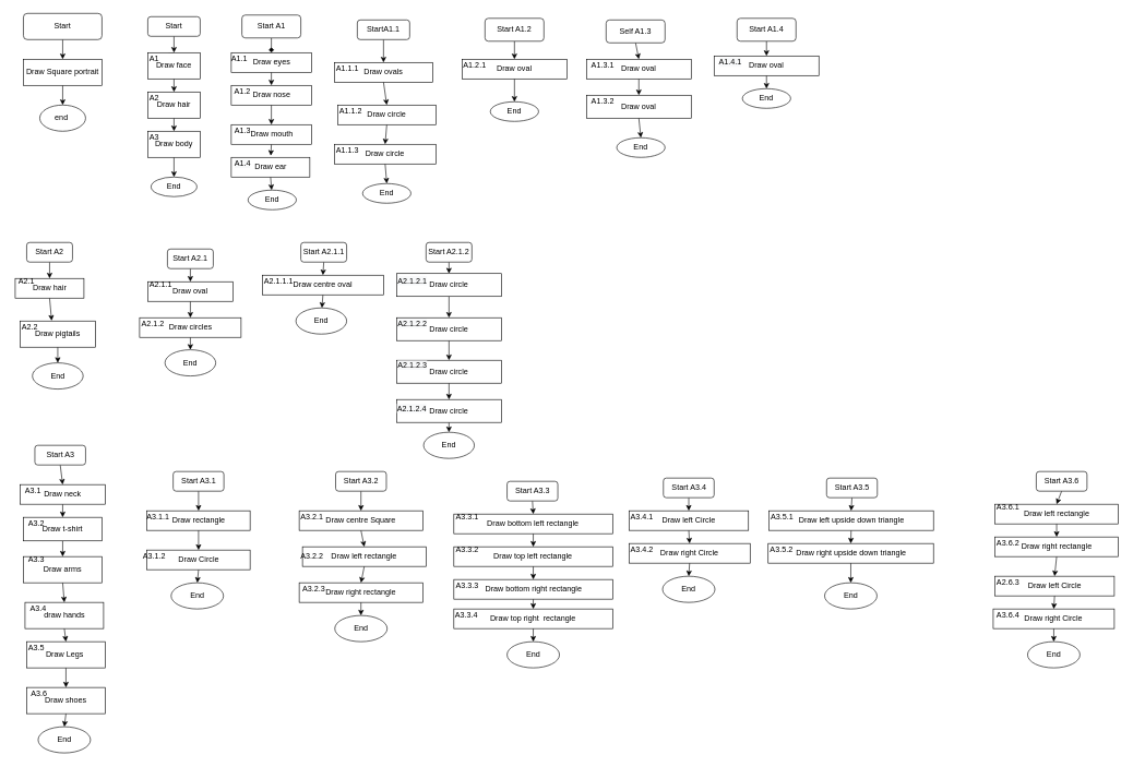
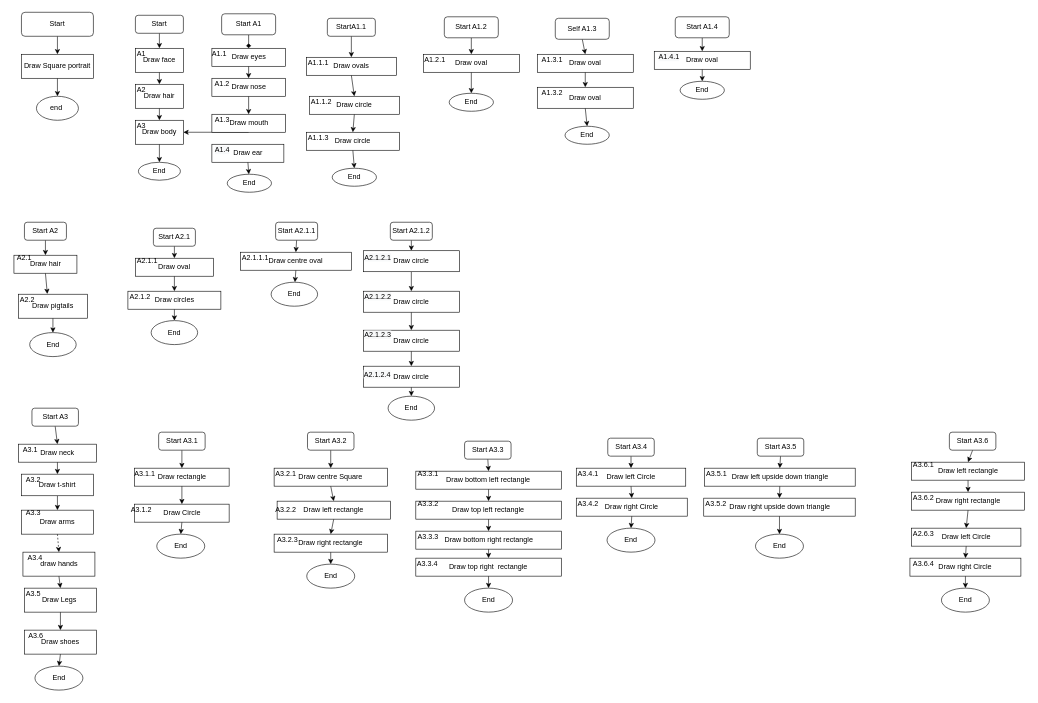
- <mxCell id="23" style="edgeStyle=none;rounded=0;orthogonalLoop=1;jettySize=auto;html=1;exitX=0.5;exitY=1;exitDx=0;exitDy=0;entryX=0.503;entryY=-0.083;entryDx=0;entryDy=0;entryPerimeter=0;" edge="1" parent="1" source="24" target="27"><mxGeometry relative="1" as="geometry" /></mxCell>
+ <mxCell id="23" style="edgeStyle=none;rounded=0;orthogonalLoop=1;jettySize=auto;html=1;exitX=0.5;exitY=1;exitDx=0;exitDy=0;" edge="1" parent="1" source="24" target="11"><mxGeometry relative="1" as="geometry" /></mxCell>
- <mxCell id="38" style="edgeStyle=none;rounded=0;orthogonalLoop=1;jettySize=auto;html=1;exitX=0.5;exitY=1;exitDx=0;exitDy=0;entryX=0.5;entryY=0;entryDx=0;entryDy=0;" edge="1" parent="1" source="39" target="56"><mxGeometry relative="1" as="geometry" /></mxCell>
+ <mxCell id="38" style="edgeStyle=none;rounded=0;orthogonalLoop=1;jettySize=auto;html=1;exitX=0.5;exitY=1;exitDx=0;exitDy=0;entryX=0.5;entryY=0;entryDx=0;entryDy=0;dashed=1;" edge="1" parent="1" source="39" target="56"><mxGeometry relative="1" as="geometry" /></mxCell>
